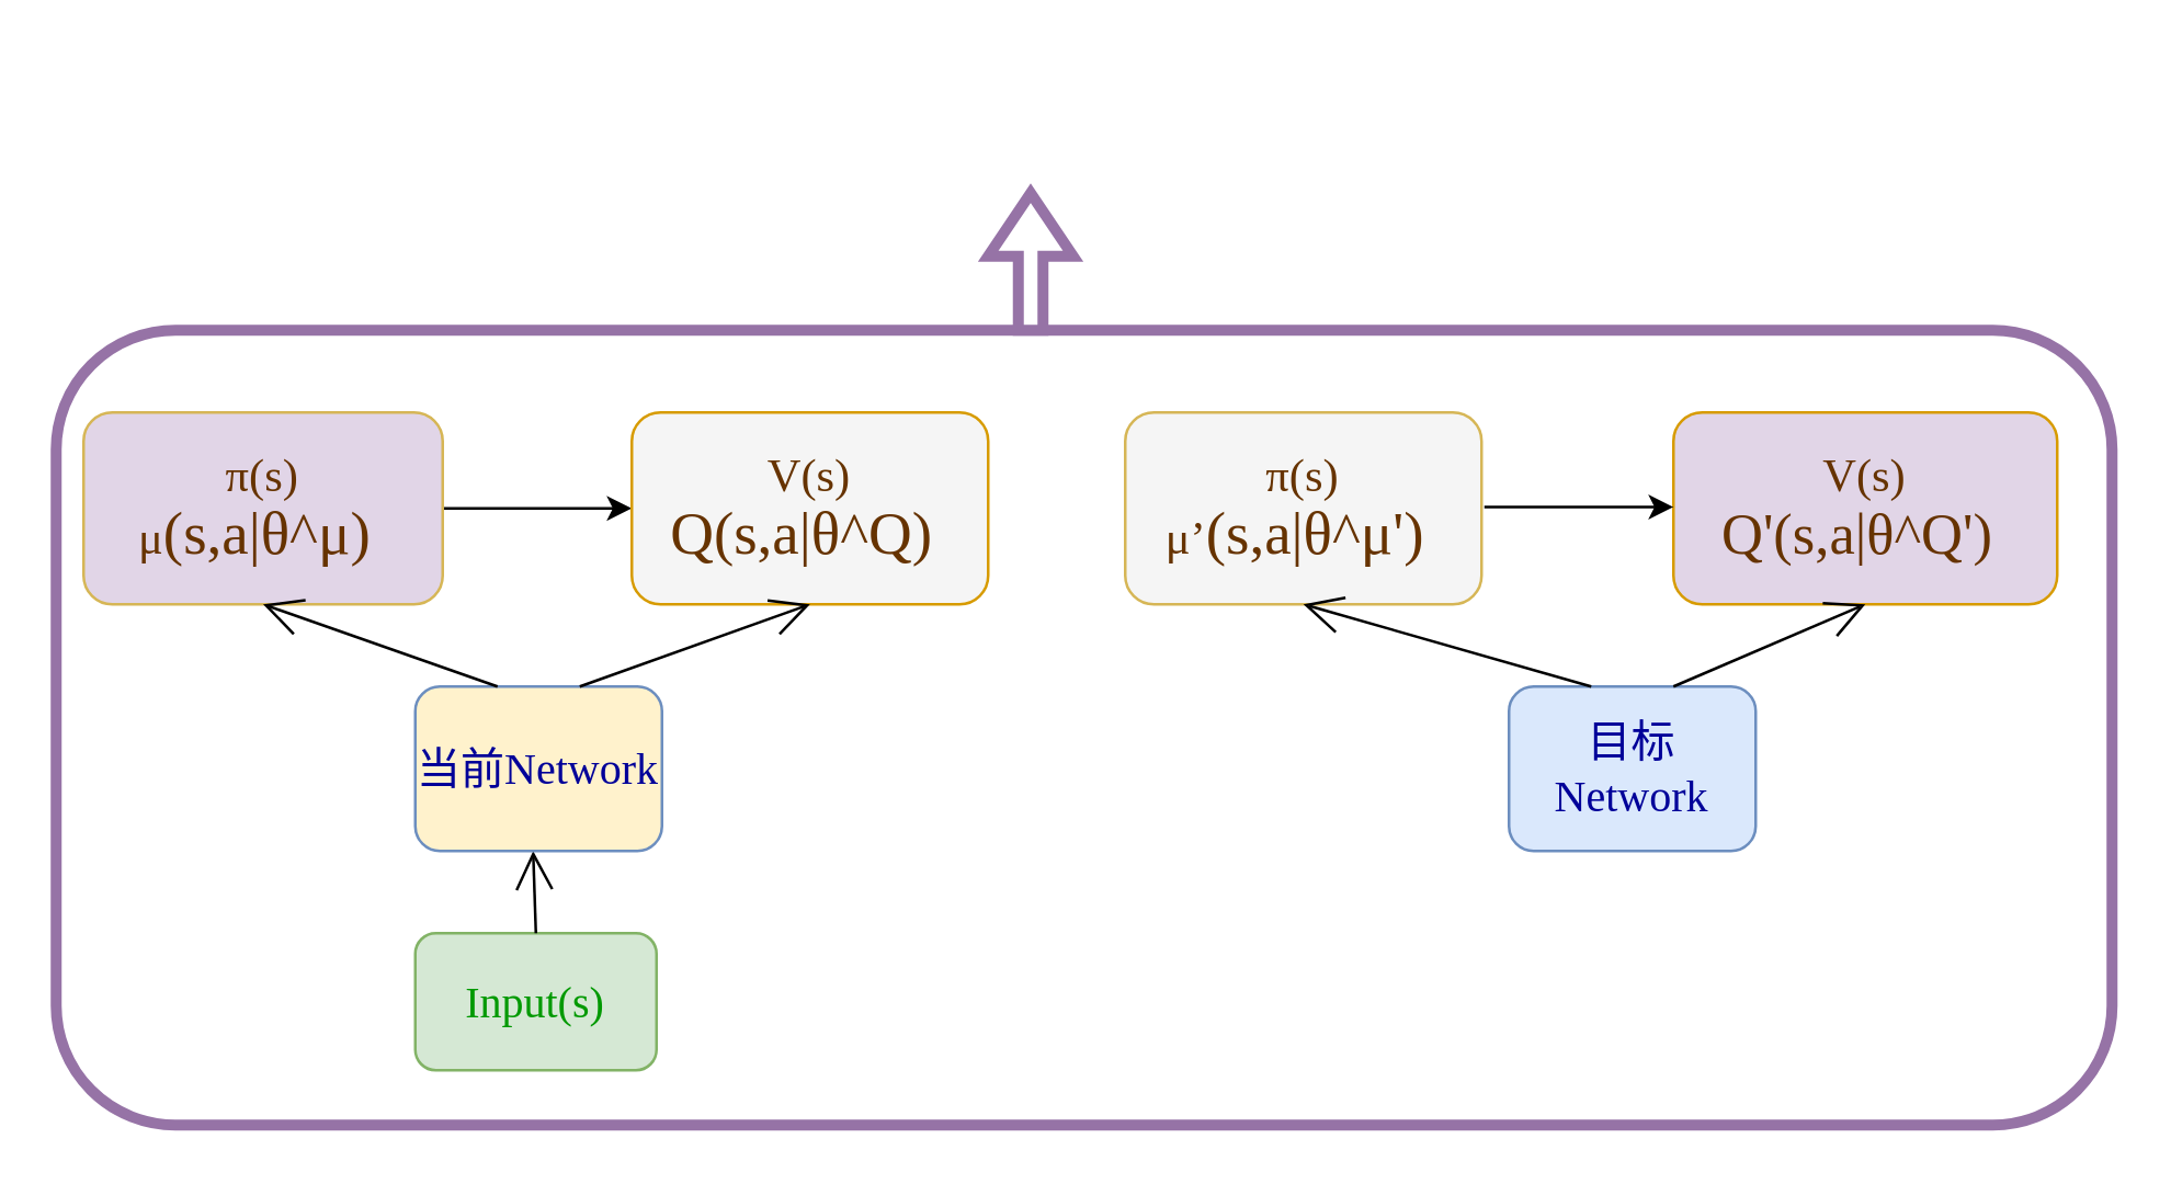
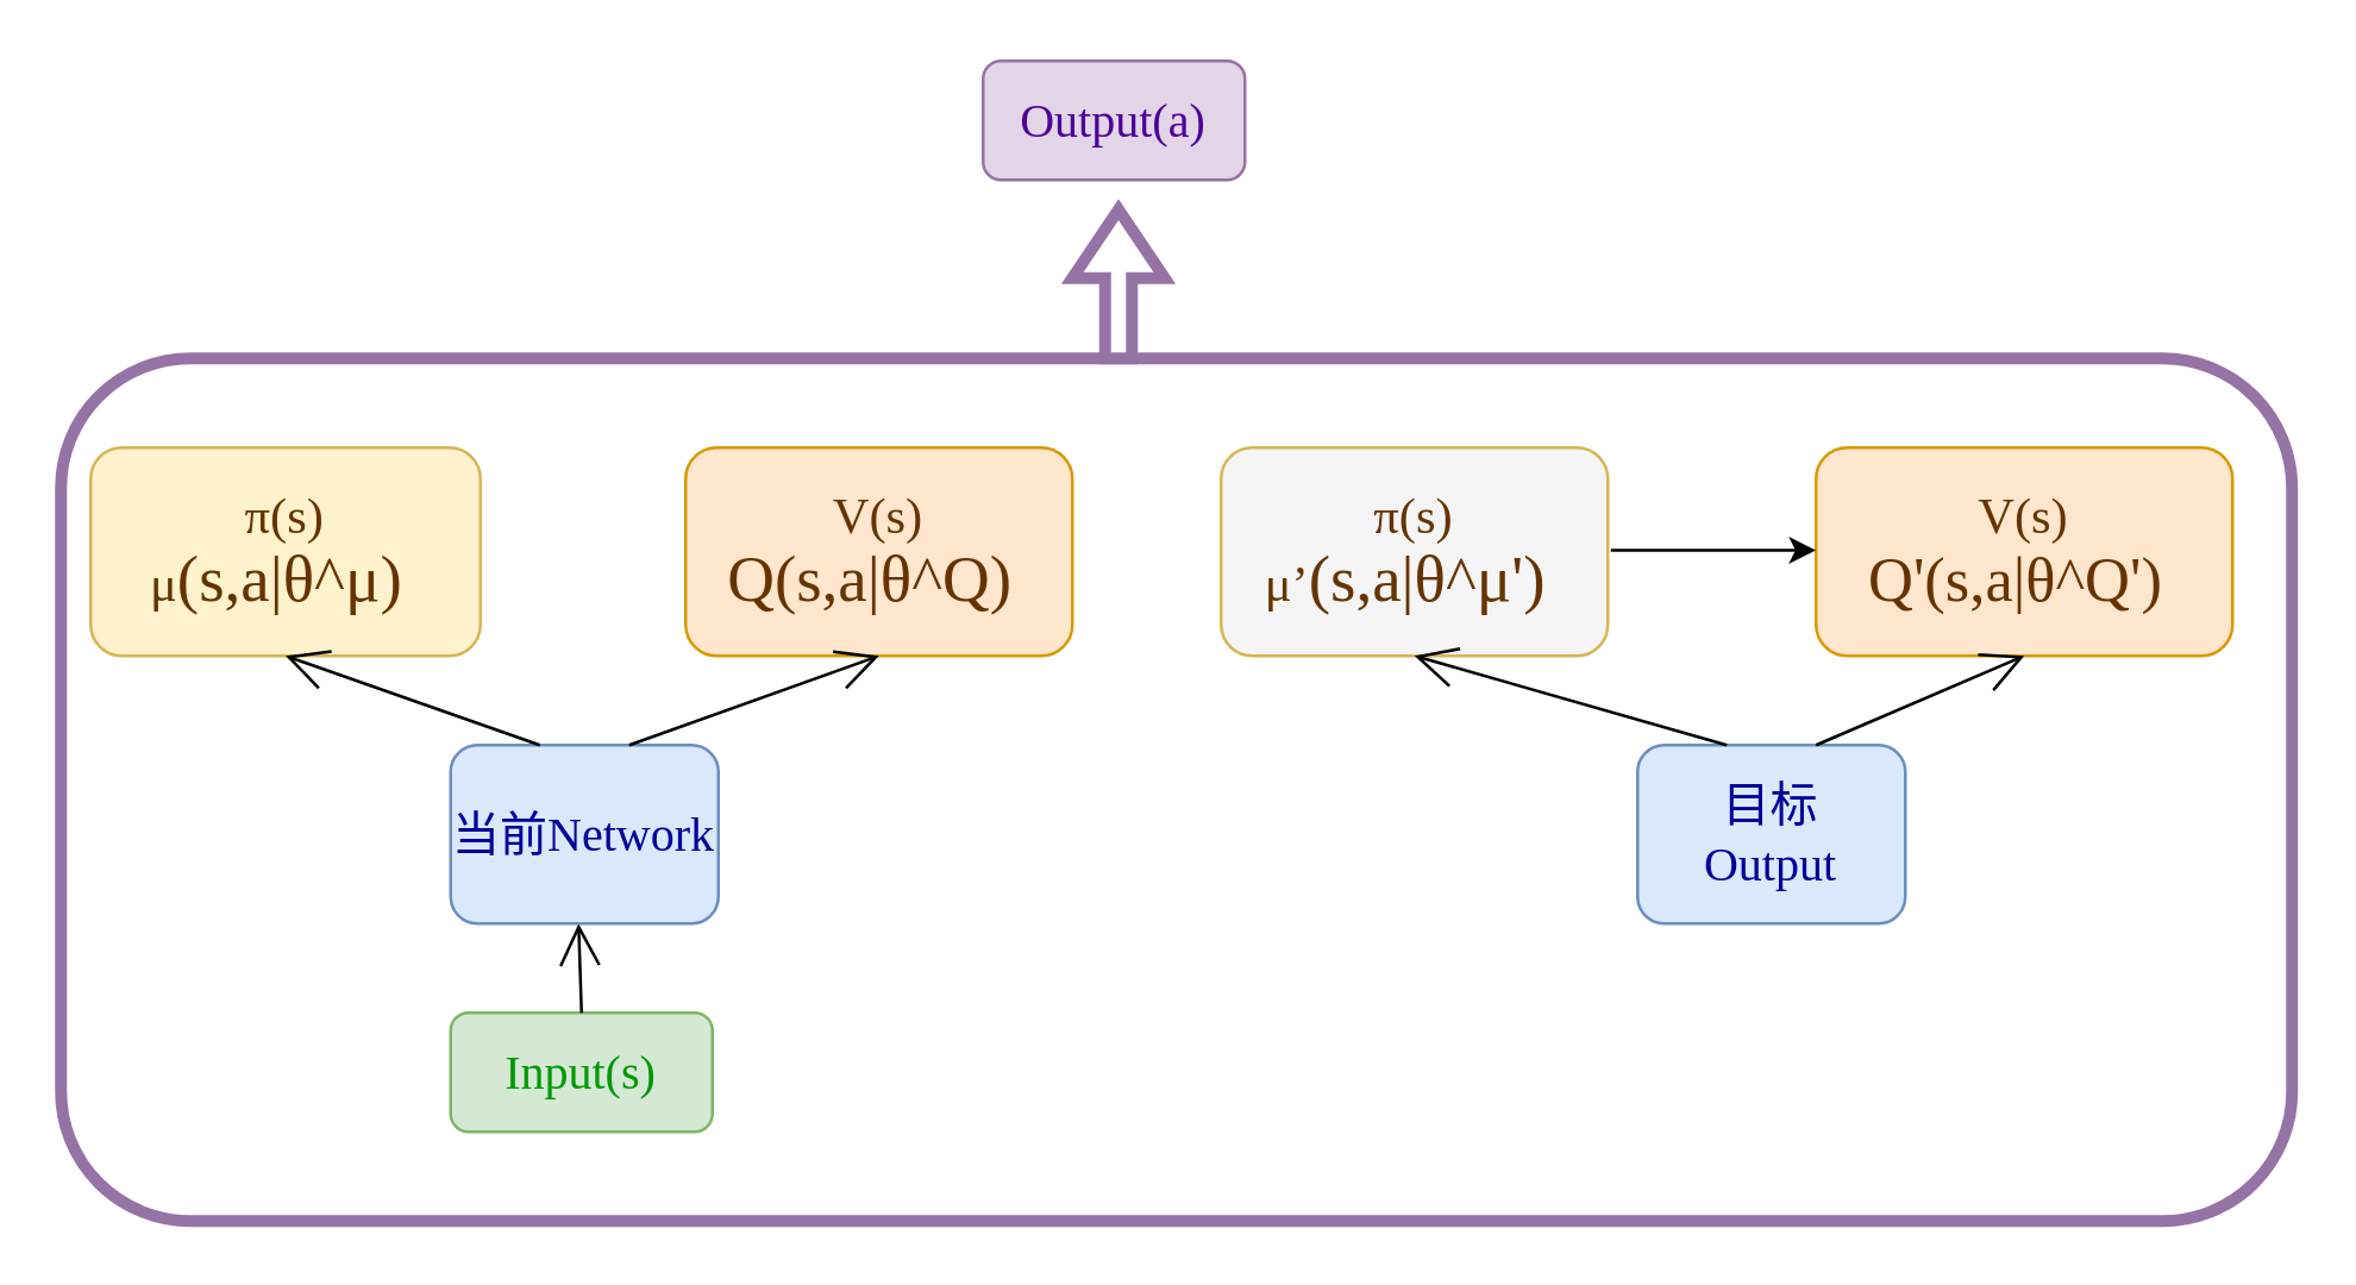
+ <mxCell id="16" value="&lt;font color=&quot;#4c0099&quot; face=&quot;Comic Sans MS&quot; style=&quot;font-size: 16px&quot;&gt;Output(a)&lt;/font&gt;" parent="1" style="rounded=1;whiteSpace=wrap;html=1;fillColor=#e1d5e7;strokeColor=#9673a6;" vertex="1"><mxGeometry as="geometry" x="330" y="20" width="88" height="40" /></mxCell>
- <mxCell id="11" value="&lt;div style=&quot;text-align: center ; text-transform: none ; text-indent: 0px ; letter-spacing: normal ; font-size: 17px ; font-style: normal ; font-variant: normal ; font-weight: 400 ; text-decoration: none ; word-spacing: 0px ; background-color: transparent&quot;&gt;&lt;font face=&quot;Comic Sans MS&quot;&gt;&lt;font color=&quot;#663300&quot;&gt;π&lt;font style=&quot;font-size: 17px&quot;&gt;(s)&lt;/font&gt;&lt;/font&gt;&lt;/font&gt;&lt;/div&gt;&lt;div style=&quot;text-align: center ; color: rgb(0 , 0 , 0) ; text-transform: none ; text-indent: 0px ; letter-spacing: normal ; font-size: 17px ; font-style: normal ; font-variant: normal ; font-weight: 400 ; text-decoration: none ; word-spacing: 0px ; background-color: transparent&quot;&gt;&lt;font face=&quot;Comic Sans MS&quot;&gt;&lt;font color=&quot;#663300&quot;&gt;μ&lt;/font&gt;&lt;font color=&quot;#005360&quot; style=&quot;font-size: 22px ; line-height: 19.8px&quot;&gt;&lt;font style=&quot;font-size: 22px&quot;&gt;&lt;font style=&quot;font-size: 22px&quot;&gt;&lt;font style=&quot;font-size: 22px&quot;&gt;&lt;font color=&quot;#663300&quot;&gt;&lt;span style=&quot;font-family: &amp;#34;quot&amp;#34;&quot;&gt;(s,a|&lt;/span&gt;&lt;span style=&quot;font-family: &amp;#34;quot&amp;#34;&quot;&gt;θ&lt;/span&gt;&lt;span style=&quot;font-family: &amp;#34;quot&amp;#34;&quot;&gt;^μ)&lt;/span&gt;&lt;/font&gt;&lt;/font&gt;&lt;/font&gt;&lt;span style=&quot;background-color: transparent ; color: rgb(0 , 0 , 0) ; font-family: &amp;#34;quot&amp;#34; ; font-variant: normal ; font-weight: 400 ; letter-spacing: normal ; text-align: center ; text-decoration: none ; text-indent: 0px ; text-transform: none ; word-spacing: 0px&quot;&gt;&lt;font color=&quot;#663300&quot;&gt;&amp;nbsp;&lt;/font&gt; &lt;/span&gt;&lt;/font&gt;&lt;/font&gt;&lt;/font&gt;&lt;/div&gt;" parent="1" style="rounded=1;whiteSpace=wrap;html=1;fillColor=#e1d5e7;strokeColor=#d6b656;align=center;" vertex="1"><mxGeometry as="geometry" x="30" y="150" width="131" height="70" /></mxCell>
+ <mxCell id="11" value="&lt;div style=&quot;text-align: center ; text-transform: none ; text-indent: 0px ; letter-spacing: normal ; font-size: 17px ; font-style: normal ; font-variant: normal ; font-weight: 400 ; text-decoration: none ; word-spacing: 0px ; background-color: transparent&quot;&gt;&lt;font face=&quot;Comic Sans MS&quot;&gt;&lt;font color=&quot;#663300&quot;&gt;π&lt;font style=&quot;font-size: 17px&quot;&gt;(s)&lt;/font&gt;&lt;/font&gt;&lt;/font&gt;&lt;/div&gt;&lt;div style=&quot;text-align: center ; color: rgb(0 , 0 , 0) ; text-transform: none ; text-indent: 0px ; letter-spacing: normal ; font-size: 17px ; font-style: normal ; font-variant: normal ; font-weight: 400 ; text-decoration: none ; word-spacing: 0px ; background-color: transparent&quot;&gt;&lt;font face=&quot;Comic Sans MS&quot;&gt;&lt;font color=&quot;#663300&quot;&gt;μ&lt;/font&gt;&lt;font color=&quot;#005360&quot; style=&quot;font-size: 22px ; line-height: 19.8px&quot;&gt;&lt;font style=&quot;font-size: 22px&quot;&gt;&lt;font style=&quot;font-size: 22px&quot;&gt;&lt;font style=&quot;font-size: 22px&quot;&gt;&lt;font color=&quot;#663300&quot;&gt;&lt;span style=&quot;font-family: &amp;#34;quot&amp;#34;&quot;&gt;(s,a|&lt;/span&gt;&lt;span style=&quot;font-family: &amp;#34;quot&amp;#34;&quot;&gt;θ&lt;/span&gt;&lt;span style=&quot;font-family: &amp;#34;quot&amp;#34;&quot;&gt;^μ)&lt;/span&gt;&lt;/font&gt;&lt;/font&gt;&lt;/font&gt;&lt;span style=&quot;background-color: transparent ; color: rgb(0 , 0 , 0) ; font-family: &amp;#34;quot&amp;#34; ; font-variant: normal ; font-weight: 400 ; letter-spacing: normal ; text-align: center ; text-decoration: none ; text-indent: 0px ; text-transform: none ; word-spacing: 0px&quot;&gt;&lt;font color=&quot;#663300&quot;&gt;&amp;nbsp;&lt;/font&gt; &lt;/span&gt;&lt;/font&gt;&lt;/font&gt;&lt;/font&gt;&lt;/div&gt;" parent="1" style="rounded=1;whiteSpace=wrap;html=1;fillColor=#fff2cc;strokeColor=#d6b656;align=center;" vertex="1"><mxGeometry as="geometry" x="30" y="150" width="131" height="70" /></mxCell>
- <mxCell id="10" value="" parent="1" style="edgeStyle=orthogonalEdgeStyle;rounded=0;orthogonalLoop=1;jettySize=auto;html=1;fontSize=19;" target="12" edge="1" source="11"><mxGeometry as="geometry" relative="1" /></mxCell>
- <mxCell id="12" value="&lt;div style=&quot;font-size: 17px&quot;&gt;&lt;font color=&quot;#663300&quot; face=&quot;Comic Sans MS&quot; style=&quot;font-size: 17px&quot;&gt;V(s)&lt;/font&gt;&lt;/div&gt;&lt;div style=&quot;font-size: 17px&quot;&gt;&lt;font face=&quot;Comic Sans MS&quot; style=&quot;line-height: 0.9 ; font-size: 22px&quot;&gt;&lt;font style=&quot;font-size: 22px&quot;&gt;&lt;font color=&quot;#663300&quot;&gt;&lt;font style=&quot;font-size: 22px&quot;&gt;&lt;font style=&quot;font-size: 22px&quot;&gt;&lt;span style=&quot;font-family: &amp;#34;quot&amp;#34; ; font-weight: 400&quot;&gt;Q(s,a|&lt;/span&gt;&lt;span style=&quot;font-family: &amp;#34;quot&amp;#34; ; font-weight: 400&quot;&gt;θ&lt;/span&gt;&lt;span style=&quot;font-family: &amp;#34;quot&amp;#34; ; font-weight: 400&quot;&gt;^Q)&lt;/span&gt;&lt;/font&gt;&lt;/font&gt;&lt;span style=&quot;text-align: center ; text-transform: none ; text-indent: 0px ; letter-spacing: normal ; font-family: &amp;#34;comic sans ms&amp;#34; ; font-style: normal ; font-variant: normal ; font-weight: 400 ; text-decoration: none ; word-spacing: 0px ; background-color: transparent&quot;&gt;&amp;nbsp; &lt;/span&gt;&lt;/font&gt;&lt;/font&gt;&lt;/font&gt;&lt;/div&gt;" parent="1" style="rounded=1;whiteSpace=wrap;html=1;fillColor=#f5f5f5;strokeColor=#d79b00;" vertex="1"><mxGeometry as="geometry" x="230" y="150" width="130" height="70" /></mxCell>
+ <mxCell id="12" value="&lt;div style=&quot;font-size: 17px&quot;&gt;&lt;font color=&quot;#663300&quot; face=&quot;Comic Sans MS&quot; style=&quot;font-size: 17px&quot;&gt;V(s)&lt;/font&gt;&lt;/div&gt;&lt;div style=&quot;font-size: 17px&quot;&gt;&lt;font face=&quot;Comic Sans MS&quot; style=&quot;line-height: 0.9 ; font-size: 22px&quot;&gt;&lt;font style=&quot;font-size: 22px&quot;&gt;&lt;font color=&quot;#663300&quot;&gt;&lt;font style=&quot;font-size: 22px&quot;&gt;&lt;font style=&quot;font-size: 22px&quot;&gt;&lt;span style=&quot;font-family: &amp;#34;quot&amp;#34; ; font-weight: 400&quot;&gt;Q(s,a|&lt;/span&gt;&lt;span style=&quot;font-family: &amp;#34;quot&amp;#34; ; font-weight: 400&quot;&gt;θ&lt;/span&gt;&lt;span style=&quot;font-family: &amp;#34;quot&amp;#34; ; font-weight: 400&quot;&gt;^Q)&lt;/span&gt;&lt;/font&gt;&lt;/font&gt;&lt;span style=&quot;text-align: center ; text-transform: none ; text-indent: 0px ; letter-spacing: normal ; font-family: &amp;#34;comic sans ms&amp;#34; ; font-style: normal ; font-variant: normal ; font-weight: 400 ; text-decoration: none ; word-spacing: 0px ; background-color: transparent&quot;&gt;&amp;nbsp; &lt;/span&gt;&lt;/font&gt;&lt;/font&gt;&lt;/font&gt;&lt;/div&gt;" parent="1" style="rounded=1;whiteSpace=wrap;html=1;fillColor=#ffe6cc;strokeColor=#d79b00;" vertex="1"><mxGeometry as="geometry" x="230" y="150" width="130" height="70" /></mxCell>
- <mxCell id="6" value="&lt;div style=&quot;text-align: center ; color: rgb(0 , 0 , 0) ; text-transform: none ; text-indent: 0px ; letter-spacing: normal ; font-family: &amp;#34;helvetica&amp;#34; ; font-size: 17px ; font-style: normal ; font-variant: normal ; font-weight: 400 ; text-decoration: none ; word-spacing: 0px ; background-color: transparent&quot;&gt;&lt;font color=&quot;#663300&quot; face=&quot;Comic Sans MS&quot; style=&quot;font-size: 17px&quot;&gt;V(s)&lt;/font&gt;&lt;/div&gt;&lt;div style=&quot;text-align: center ; color: rgb(0 , 0 , 0) ; text-transform: none ; text-indent: 0px ; letter-spacing: normal ; font-family: &amp;#34;helvetica&amp;#34; ; font-size: 17px ; font-style: normal ; font-variant: normal ; font-weight: 400 ; text-decoration: none ; word-spacing: 0px ; background-color: transparent&quot;&gt;&lt;font face=&quot;Comic Sans MS&quot; style=&quot;font-size: 22px ; line-height: 19.8px&quot;&gt;&lt;font style=&quot;font-size: 21px&quot;&gt;&lt;font color=&quot;#663300&quot; style=&quot;font-size: 21px&quot;&gt;&lt;font style=&quot;font-size: 21px&quot;&gt;&lt;font style=&quot;font-size: 21px&quot;&gt;&lt;span style=&quot;font-family: &amp;#34;quot&amp;#34;&quot;&gt;Q'(s,a|&lt;/span&gt;&lt;span style=&quot;font-family: &amp;#34;quot&amp;#34;&quot;&gt;θ&lt;/span&gt;&lt;span style=&quot;font-family: &amp;#34;quot&amp;#34;&quot;&gt;^Q')&lt;/span&gt;&lt;/font&gt;&lt;/font&gt;&lt;span style=&quot;background-color: transparent ; font-family: &amp;#34;quot&amp;#34; ; font-variant: normal ; font-weight: 400 ; letter-spacing: normal ; text-align: center ; text-decoration: none ; text-indent: 0px ; text-transform: none ; word-spacing: 0px&quot;&gt;&amp;nbsp; &lt;/span&gt;&lt;/font&gt;&lt;/font&gt;&lt;/font&gt;&lt;/div&gt;" parent="1" style="rounded=1;whiteSpace=wrap;html=1;fillColor=#e1d5e7;strokeColor=#d79b00;" vertex="1"><mxGeometry as="geometry" x="610" y="150" width="140" height="70" /></mxCell>
+ <mxCell id="6" value="&lt;div style=&quot;text-align: center ; color: rgb(0 , 0 , 0) ; text-transform: none ; text-indent: 0px ; letter-spacing: normal ; font-family: &amp;#34;helvetica&amp;#34; ; font-size: 17px ; font-style: normal ; font-variant: normal ; font-weight: 400 ; text-decoration: none ; word-spacing: 0px ; background-color: transparent&quot;&gt;&lt;font color=&quot;#663300&quot; face=&quot;Comic Sans MS&quot; style=&quot;font-size: 17px&quot;&gt;V(s)&lt;/font&gt;&lt;/div&gt;&lt;div style=&quot;text-align: center ; color: rgb(0 , 0 , 0) ; text-transform: none ; text-indent: 0px ; letter-spacing: normal ; font-family: &amp;#34;helvetica&amp;#34; ; font-size: 17px ; font-style: normal ; font-variant: normal ; font-weight: 400 ; text-decoration: none ; word-spacing: 0px ; background-color: transparent&quot;&gt;&lt;font face=&quot;Comic Sans MS&quot; style=&quot;font-size: 22px ; line-height: 19.8px&quot;&gt;&lt;font style=&quot;font-size: 21px&quot;&gt;&lt;font color=&quot;#663300&quot; style=&quot;font-size: 21px&quot;&gt;&lt;font style=&quot;font-size: 21px&quot;&gt;&lt;font style=&quot;font-size: 21px&quot;&gt;&lt;span style=&quot;font-family: &amp;#34;quot&amp;#34;&quot;&gt;Q'(s,a|&lt;/span&gt;&lt;span style=&quot;font-family: &amp;#34;quot&amp;#34;&quot;&gt;θ&lt;/span&gt;&lt;span style=&quot;font-family: &amp;#34;quot&amp;#34;&quot;&gt;^Q')&lt;/span&gt;&lt;/font&gt;&lt;/font&gt;&lt;span style=&quot;background-color: transparent ; font-family: &amp;#34;quot&amp;#34; ; font-variant: normal ; font-weight: 400 ; letter-spacing: normal ; text-align: center ; text-decoration: none ; text-indent: 0px ; text-transform: none ; word-spacing: 0px&quot;&gt;&amp;nbsp; &lt;/span&gt;&lt;/font&gt;&lt;/font&gt;&lt;/font&gt;&lt;/div&gt;" parent="1" style="rounded=1;whiteSpace=wrap;html=1;fillColor=#ffe6cc;strokeColor=#d79b00;" vertex="1"><mxGeometry as="geometry" x="610" y="150" width="140" height="70" /></mxCell>
- <mxCell id="13" value="&lt;font color=&quot;#000099&quot; face=&quot;Comic Sans MS&quot; style=&quot;font-size: 16px&quot;&gt;当前Network&lt;/font&gt;" parent="1" style="rounded=1;whiteSpace=wrap;html=1;fillColor=#fff2cc;strokeColor=#6c8ebf;" vertex="1"><mxGeometry as="geometry" x="151" y="250" width="90" height="60" /></mxCell>
+ <mxCell id="13" value="&lt;font color=&quot;#000099&quot; face=&quot;Comic Sans MS&quot; style=&quot;font-size: 16px&quot;&gt;当前Network&lt;/font&gt;" parent="1" style="rounded=1;whiteSpace=wrap;html=1;fillColor=#dae8fc;strokeColor=#6c8ebf;" vertex="1"><mxGeometry as="geometry" x="151" y="250" width="90" height="60" /></mxCell>
- <mxCell id="7" value="&lt;div&gt;&lt;font color=&quot;#000099&quot; face=&quot;Comic Sans MS&quot; style=&quot;font-size: 16px&quot;&gt;目标&lt;/font&gt;&lt;/div&gt;&lt;div&gt;&lt;font color=&quot;#000099&quot; face=&quot;Comic Sans MS&quot; style=&quot;font-size: 16px&quot;&gt;Network&lt;/font&gt;&lt;/div&gt;" parent="1" style="rounded=1;whiteSpace=wrap;html=1;fillColor=#dae8fc;strokeColor=#6c8ebf;" vertex="1"><mxGeometry as="geometry" x="550" y="250" width="90" height="60" /></mxCell>
+ <mxCell id="7" value="&lt;div&gt;&lt;font color=&quot;#000099&quot; face=&quot;Comic Sans MS&quot; style=&quot;font-size: 16px&quot;&gt;目标&lt;/font&gt;&lt;/div&gt;&lt;div&gt;&lt;font color=&quot;#000099&quot; face=&quot;Comic Sans MS&quot; style=&quot;font-size: 16px&quot;&gt;Output&lt;/font&gt;&lt;/div&gt;" parent="1" style="rounded=1;whiteSpace=wrap;html=1;fillColor=#dae8fc;strokeColor=#6c8ebf;" vertex="1"><mxGeometry as="geometry" x="550" y="250" width="90" height="60" /></mxCell>
- <mxCell id="3" value="&lt;font color=&quot;#009900&quot; face=&quot;Comic Sans MS&quot; style=&quot;font-size: 16px&quot;&gt;Input(s)&lt;/font&gt;" parent="1" style="rounded=1;whiteSpace=wrap;html=1;fillColor=#d5e8d4;strokeColor=#82b366;" vertex="1"><mxGeometry x="151" y="340" as="geometry" width="88" height="50" /></mxCell>
+ <mxCell id="3" value="&lt;font color=&quot;#009900&quot; face=&quot;Comic Sans MS&quot; style=&quot;font-size: 16px&quot;&gt;Input(s)&lt;/font&gt;" parent="1" style="rounded=1;whiteSpace=wrap;html=1;fillColor=#d5e8d4;strokeColor=#82b366;" vertex="1"><mxGeometry as="geometry" x="151" y="340" width="88" height="40" /></mxCell>
